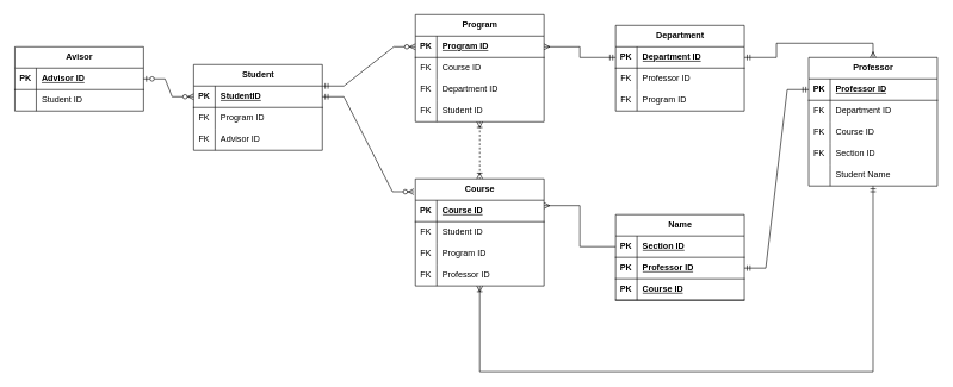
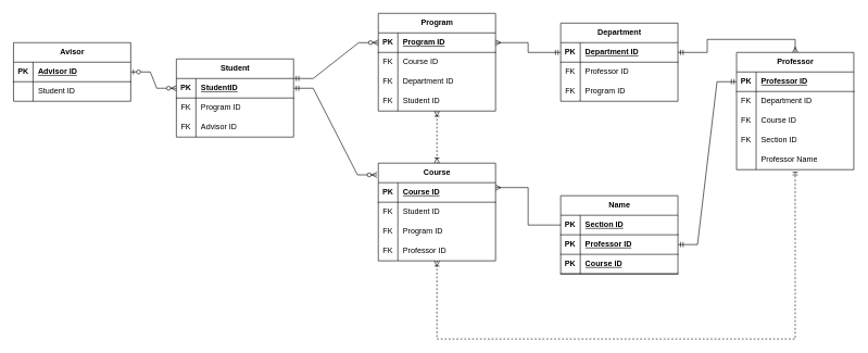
- <mxCell id="73" value="Student Name" style="shape=partialRectangle;connectable=0;fillColor=none;top=0;left=0;bottom=0;right=0;align=left;spacingLeft=6;overflow=hidden;whiteSpace=wrap;html=1;" parent="71" vertex="1"><mxGeometry x="30" width="150" height="30" as="geometry"><mxRectangle width="150" height="30" as="alternateBounds" /></mxGeometry></mxCell>
+ <mxCell id="73" value="Professor Name" style="shape=partialRectangle;connectable=0;fillColor=none;top=0;left=0;bottom=0;right=0;align=left;spacingLeft=6;overflow=hidden;whiteSpace=wrap;html=1;" parent="71" vertex="1"><mxGeometry x="30" width="150" height="30" as="geometry"><mxRectangle width="150" height="30" as="alternateBounds" /></mxGeometry></mxCell>
- <mxCell id="20" style="edgeStyle=orthogonalEdgeStyle;rounded=0;orthogonalLoop=1;jettySize=auto;html=1;exitX=0.5;exitY=1;exitDx=0;exitDy=0;entryX=0.5;entryY=1;entryDx=0;entryDy=0;endArrow=ERmandOne;endFill=0;startArrow=ERoneToMany;startFill=0;" edge="1" parent="1" source="21" target="58"><mxGeometry relative="1" as="geometry"><Array as="points"><mxPoint x="670" y="520" /><mxPoint x="1220" y="520" /></Array></mxGeometry></mxCell>
+ <mxCell id="20" style="edgeStyle=orthogonalEdgeStyle;rounded=0;orthogonalLoop=1;jettySize=auto;html=1;exitX=0.5;exitY=1;exitDx=0;exitDy=0;entryX=0.5;entryY=1;entryDx=0;entryDy=0;endArrow=ERmandOne;endFill=0;startArrow=ERoneToMany;startFill=0;dashed=1;" edge="1" parent="1" source="21" target="58"><mxGeometry relative="1" as="geometry"><Array as="points"><mxPoint x="670" y="520" /><mxPoint x="1220" y="520" /></Array></mxGeometry></mxCell>
